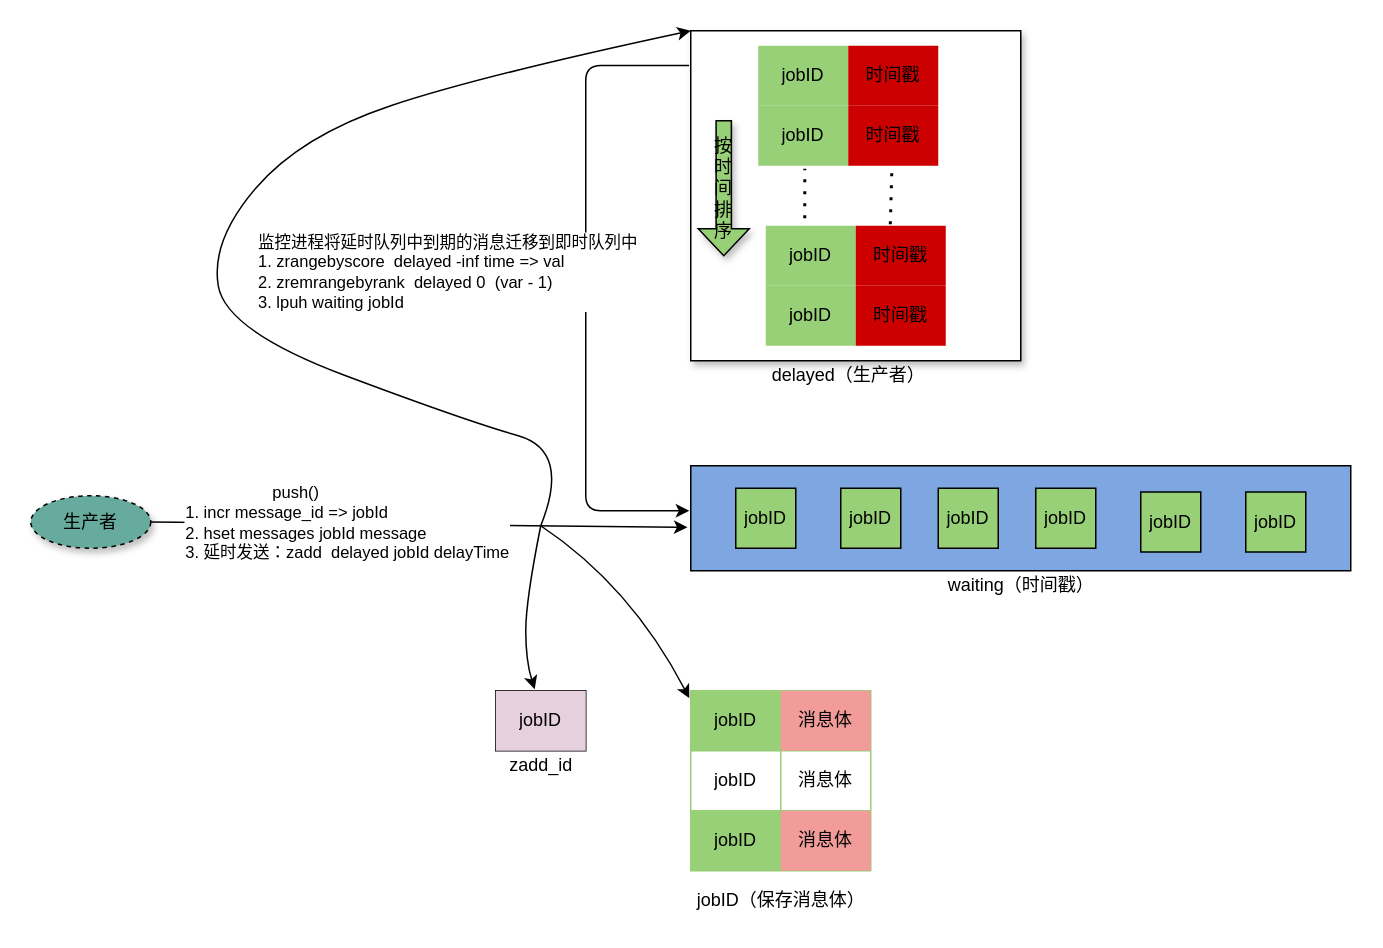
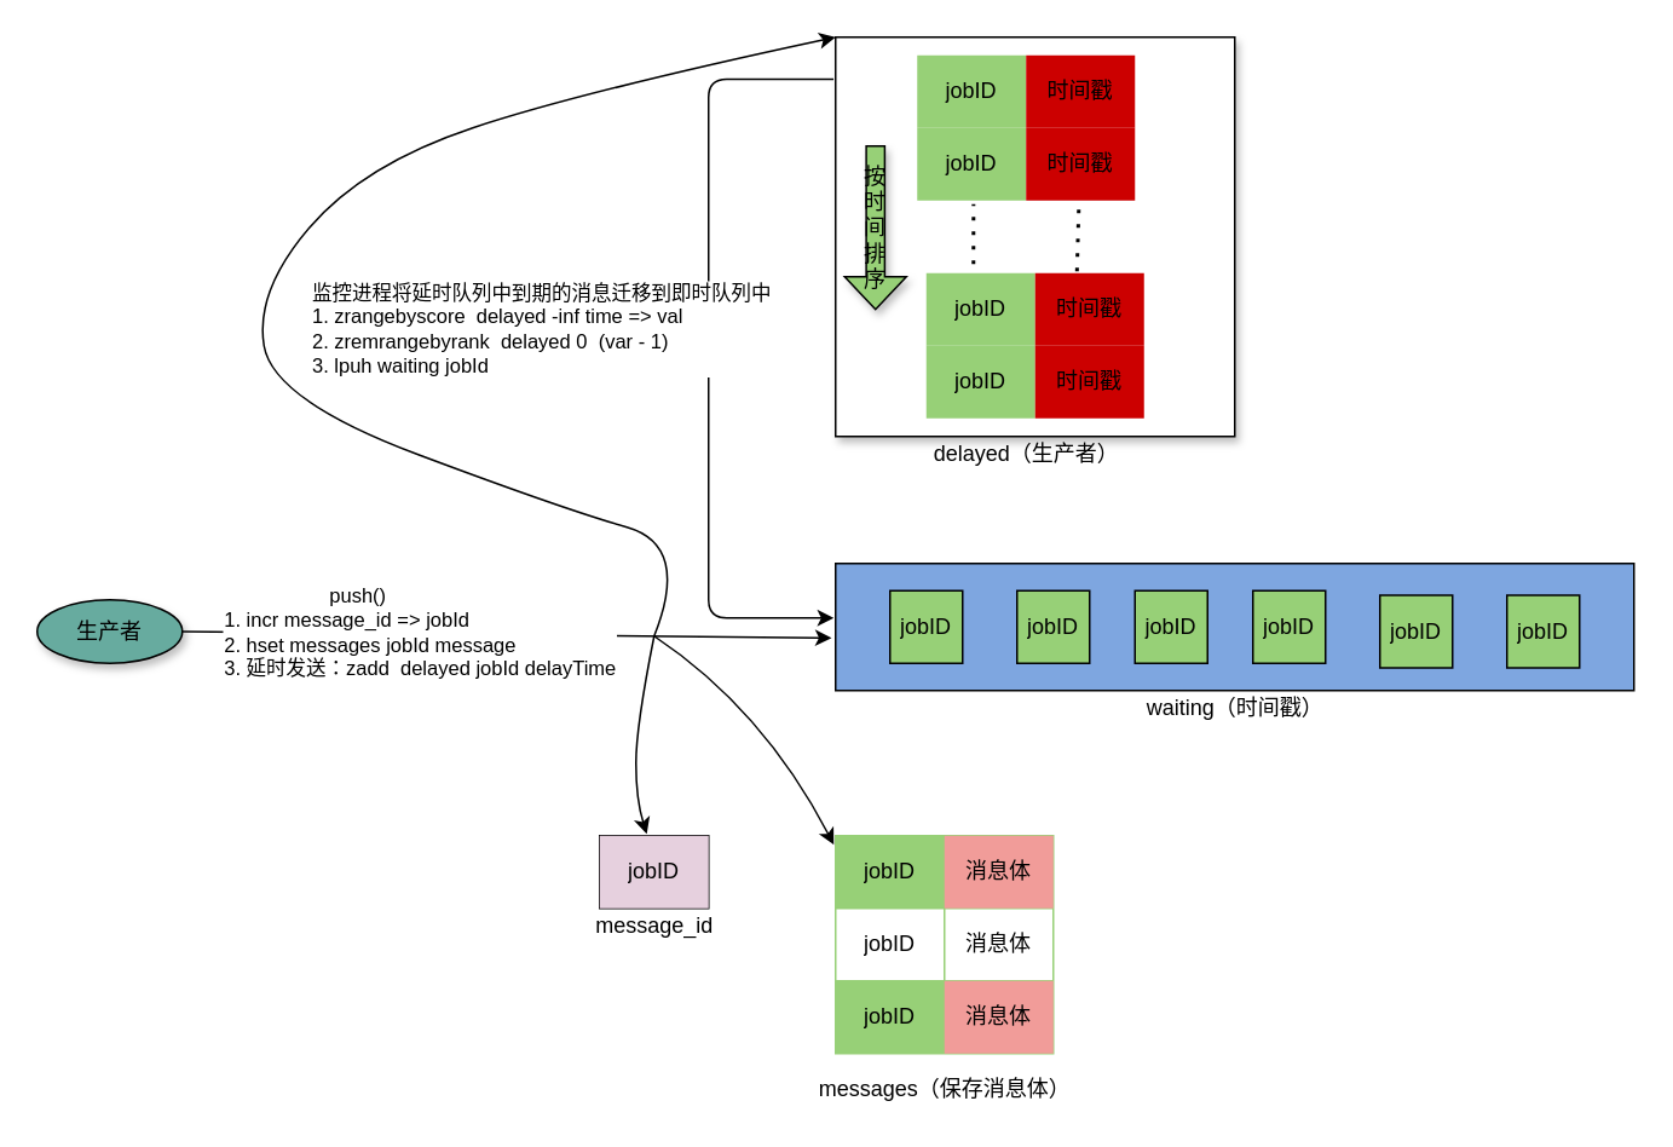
- <mxCell id="50" value="生产者" style="ellipse;whiteSpace=wrap;html=1;shadow=1;strokeColor=#000000;fillColor=#67AB9F;dashed=1;" vertex="1" parent="1"><mxGeometry x="20" y="330" width="80" height="35" as="geometry" /></mxCell>
+ <mxCell id="50" value="生产者" style="ellipse;whiteSpace=wrap;html=1;shadow=1;strokeColor=#000000;fillColor=#67AB9F;" vertex="1" parent="1"><mxGeometry x="20" y="330" width="80" height="35" as="geometry" /></mxCell>
- <mxCell id="17" value="zadd_id" style="text;html=1;align=center;verticalAlign=middle;resizable=0;points=[];autosize=1;" vertex="1" parent="1"><mxGeometry x="320" y="500" width="80" height="20" as="geometry" /></mxCell>
+ <mxCell id="17" value="message_id" style="text;html=1;align=center;verticalAlign=middle;resizable=0;points=[];autosize=1;" vertex="1" parent="1"><mxGeometry x="320" y="500" width="80" height="20" as="geometry" /></mxCell>
- <mxCell id="13" value="jobID（保存消息体）" style="text;html=1;align=center;verticalAlign=middle;resizable=0;points=[];autosize=1;" vertex="1" parent="1"><mxGeometry x="445" y="590" width="150" height="20" as="geometry" /></mxCell>
+ <mxCell id="13" value="messages（保存消息体）" style="text;html=1;align=center;verticalAlign=middle;resizable=0;points=[];autosize=1;" vertex="1" parent="1"><mxGeometry x="445" y="590" width="150" height="20" as="geometry" /></mxCell>
